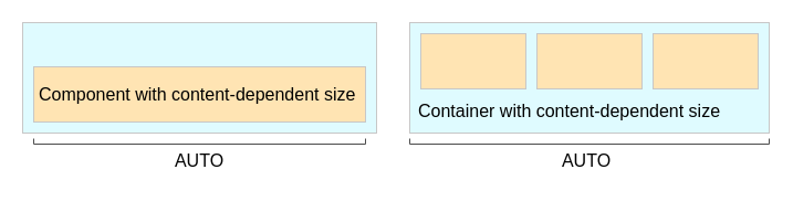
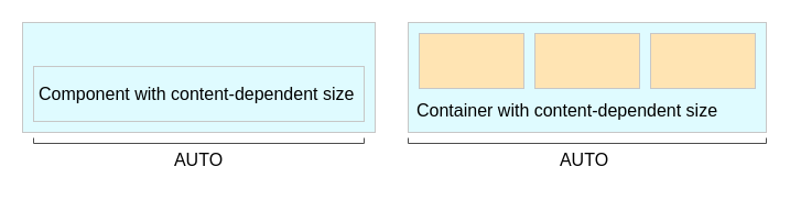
- <mxCell id="3" value="Component with content-dependent size" style="rounded=0;whiteSpace=wrap;html=1;strokeColor=#C7C7C7;fillColor=#FFE4B3;glass=0;shadow=0;sketch=0;fontSize=16;align=left;spacingLeft=3;" vertex="1" parent="1"><mxGeometry x="30" y="60" width="300" height="50" as="geometry" /></mxCell>
+ <mxCell id="3" value="Component with content-dependent size" style="rounded=0;whiteSpace=wrap;html=1;strokeColor=#C7C7C7;fillColor=#dffbff;glass=0;shadow=0;sketch=0;fontSize=16;align=left;spacingLeft=3;" vertex="1" parent="1"><mxGeometry x="30" y="60" width="300" height="50" as="geometry" /></mxCell>
